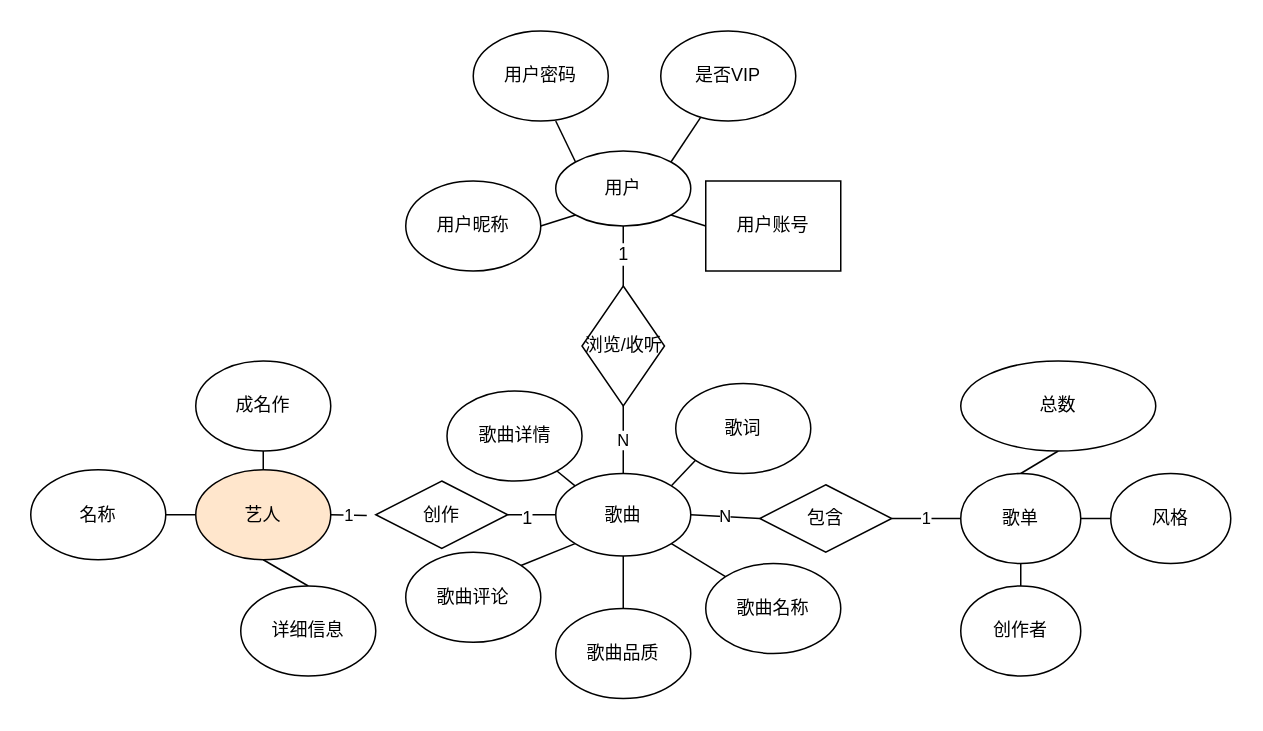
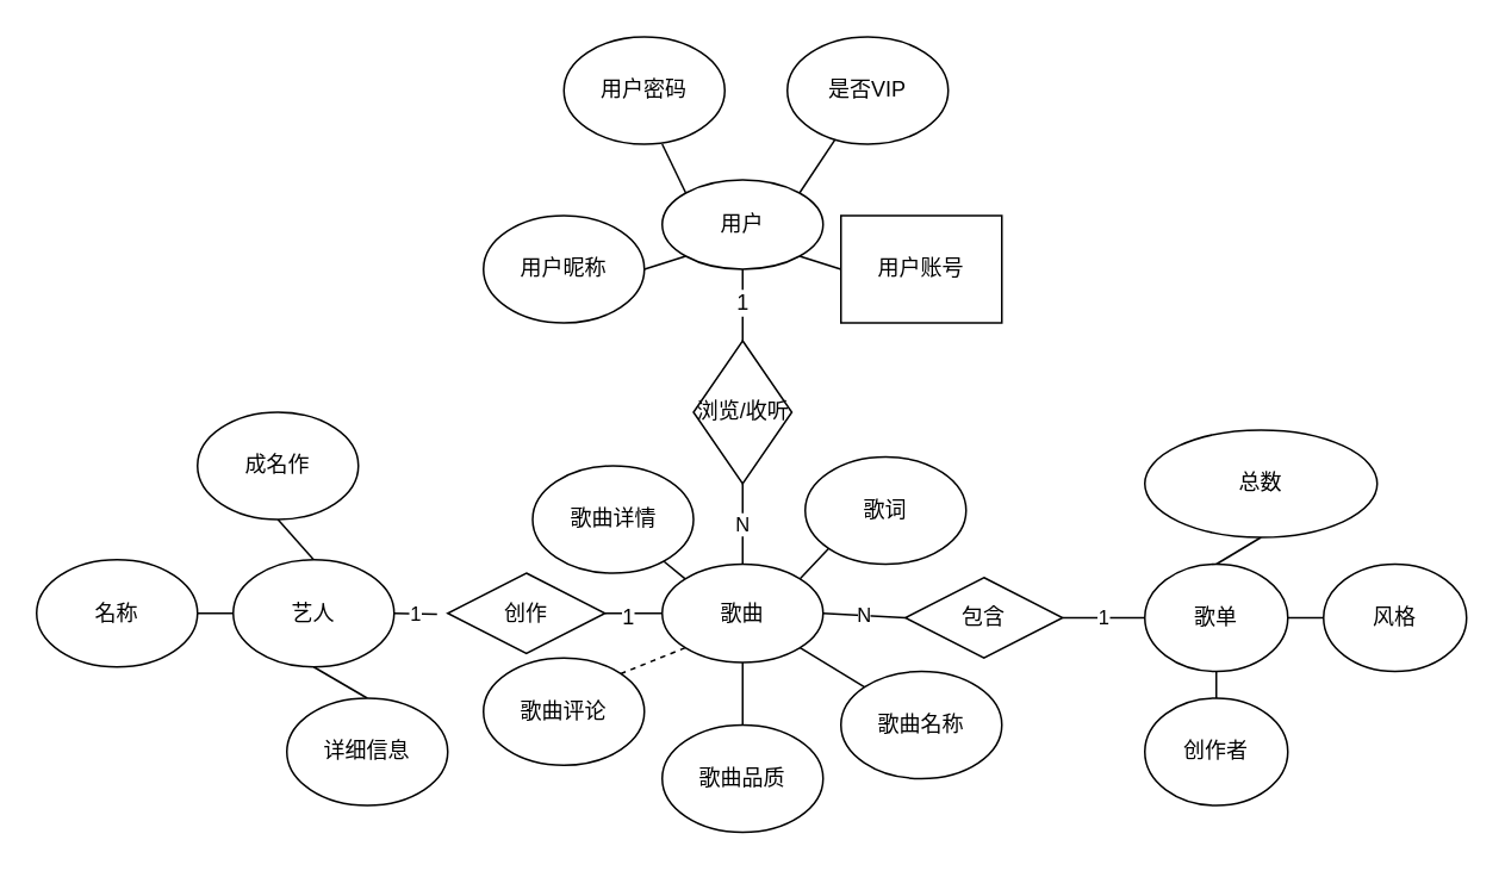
- <mxCell id="46" value="成名作" style="ellipse;whiteSpace=wrap;html=1;" vertex="1" parent="1"><mxGeometry x="130" y="240" width="90" height="60" as="geometry" /></mxCell>
+ <mxCell id="46" value="成名作" style="ellipse;whiteSpace=wrap;html=1;" vertex="1" parent="1"><mxGeometry x="110" y="230" width="90" height="60" as="geometry" /></mxCell>
- <mxCell id="26" value="艺人" style="ellipse;whiteSpace=wrap;html=1;fillColor=#ffe6cc;" vertex="1" parent="1"><mxGeometry x="130" y="312.5" width="90" height="60" as="geometry" /></mxCell>
+ <mxCell id="26" value="艺人" style="ellipse;whiteSpace=wrap;html=1;" vertex="1" parent="1"><mxGeometry x="130" y="312.5" width="90" height="60" as="geometry" /></mxCell>
- <mxCell id="14" style="edgeStyle=none;rounded=0;orthogonalLoop=1;jettySize=auto;html=1;exitX=0;exitY=1;exitDx=0;exitDy=0;entryX=1;entryY=0;entryDx=0;entryDy=0;endArrow=none;endFill=0;" edge="1" parent="1" source="16" target="32"><mxGeometry relative="1" as="geometry" /></mxCell>
+ <mxCell id="14" style="edgeStyle=none;rounded=0;orthogonalLoop=1;jettySize=auto;html=1;exitX=0;exitY=1;exitDx=0;exitDy=0;entryX=1;entryY=0;entryDx=0;entryDy=0;endArrow=none;endFill=0;dashed=1;" edge="1" parent="1" source="16" target="32"><mxGeometry relative="1" as="geometry" /></mxCell>
